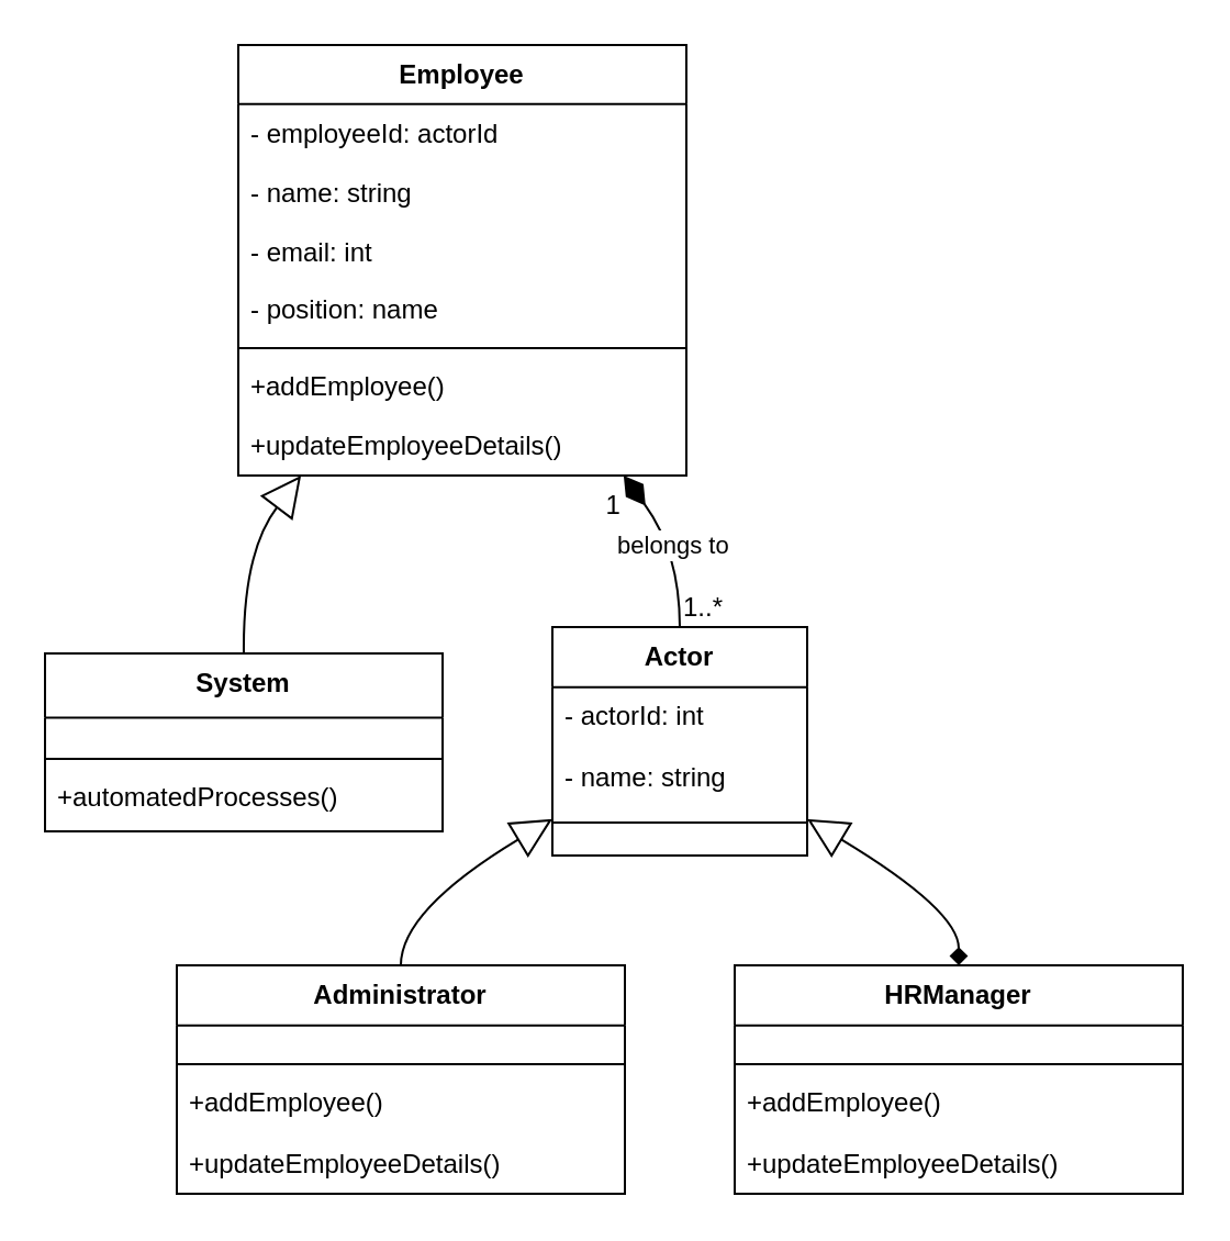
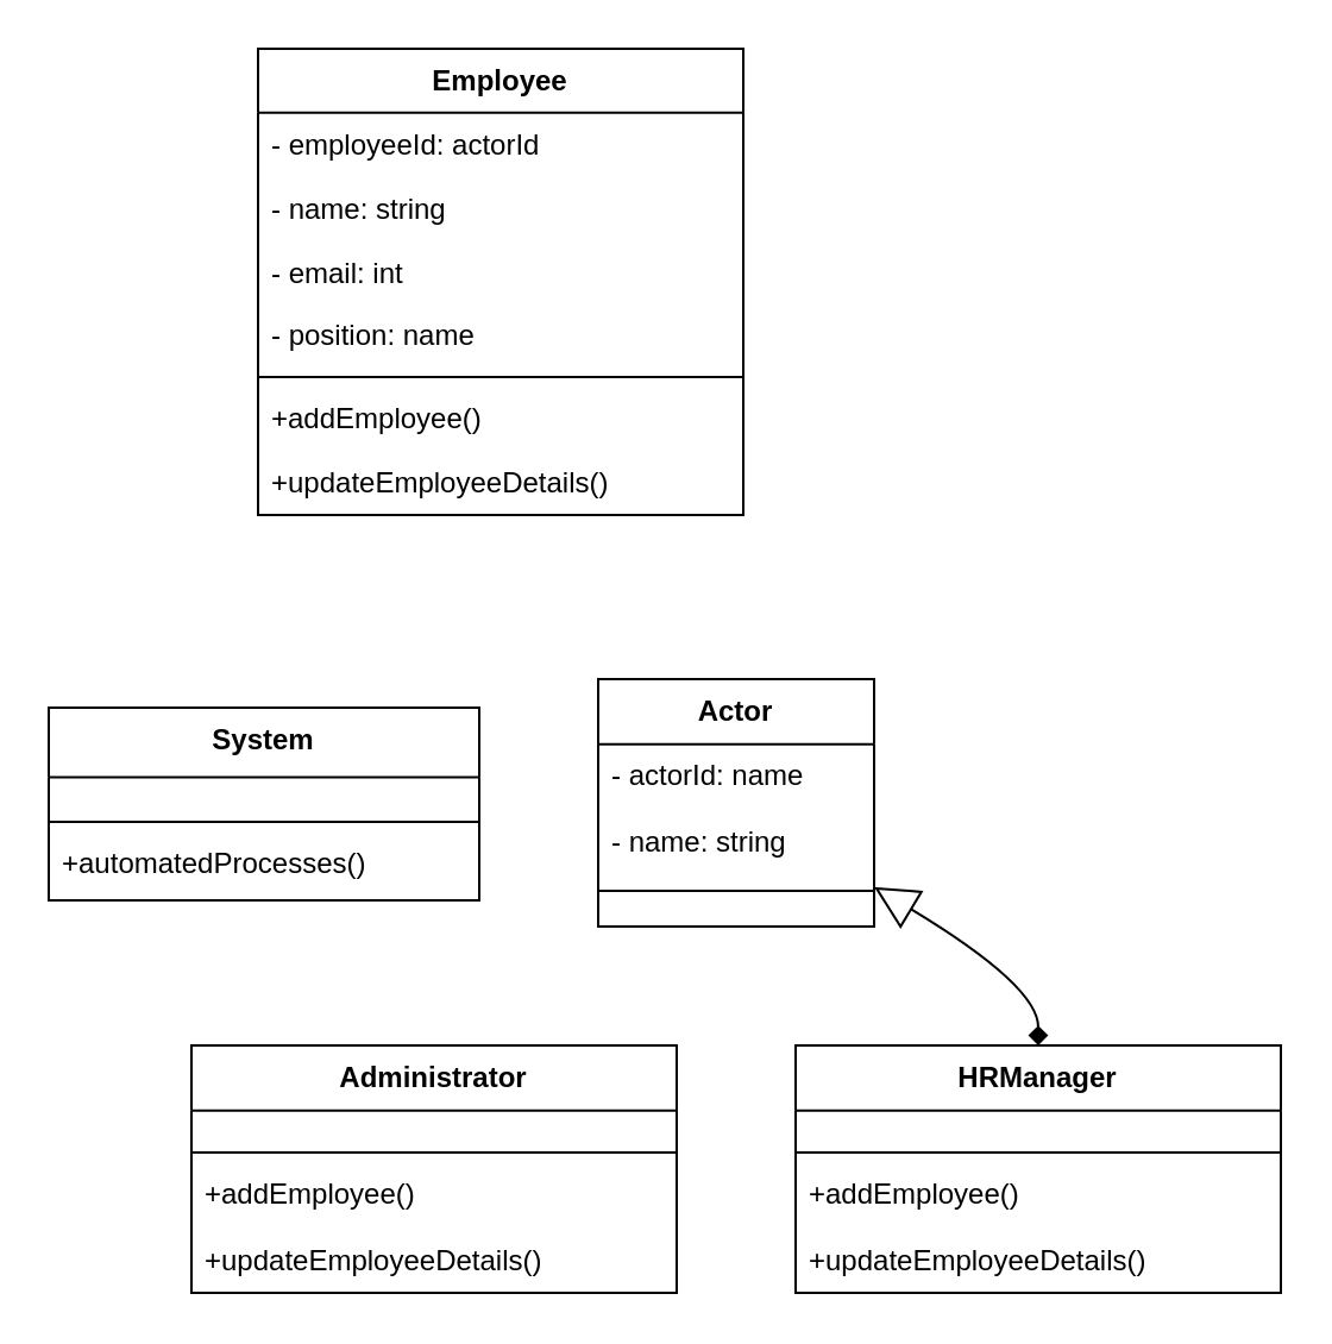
- <mxCell id="25" value="" style="curved=1;startArrow=block;startSize=16;startFill=0;endArrow=none;exitX=0.14;exitY=1;entryX=0.5;entryY=-0.01;" edge="1" parent="1" source="2" target="10"><mxGeometry relative="1" as="geometry"><Array as="points"><mxPoint x="110" y="251" /></Array></mxGeometry></mxCell>
- <mxCell id="28" value="belongs to" style="curved=1;startArrow=diamondThin;startSize=14;startFill=1;endArrow=none;exitX=0.86;exitY=1;entryX=0.5;entryY=0;" edge="1" parent="1" source="2" target="13"><mxGeometry relative="1" as="geometry"><Array as="points"><mxPoint x="309" y="251" /></Array></mxGeometry></mxCell>
- <mxCell id="29" value="1" style="edgeLabel;resizable=0;labelBackgroundColor=none;fontSize=12;align=right;verticalAlign=top;" vertex="1" parent="28"><mxGeometry x="-1" relative="1" as="geometry" /></mxCell>
- <mxCell id="30" value="1..*" style="edgeLabel;resizable=0;labelBackgroundColor=none;fontSize=12;align=left;verticalAlign=bottom;" vertex="1" parent="28"><mxGeometry x="1" relative="1" as="geometry" /></mxCell>
- <mxCell id="14" value="- actorId: int" style="text;strokeColor=none;fillColor=none;align=left;verticalAlign=top;spacingLeft=4;spacingRight=4;overflow=hidden;rotatable=0;points=[[0,0.5],[1,0.5]];portConstraint=eastwest;" vertex="1" parent="13"><mxGeometry y="27" width="116" height="27" as="geometry" /></mxCell>
+ <mxCell id="14" value="- actorId: name" style="text;strokeColor=none;fillColor=none;align=left;verticalAlign=top;spacingLeft=4;spacingRight=4;overflow=hidden;rotatable=0;points=[[0,0.5],[1,0.5]];portConstraint=eastwest;" vertex="1" parent="13"><mxGeometry y="27" width="116" height="27" as="geometry" /></mxCell>
- <mxCell id="26" value="" style="curved=1;startArrow=block;startSize=16;startFill=0;endArrow=none;exitX=0;exitY=0.84;entryX=0.5;entryY=0;" edge="1" parent="1" source="13" target="17"><mxGeometry relative="1" as="geometry"><Array as="points"><mxPoint x="182" y="414" /></Array></mxGeometry></mxCell>
